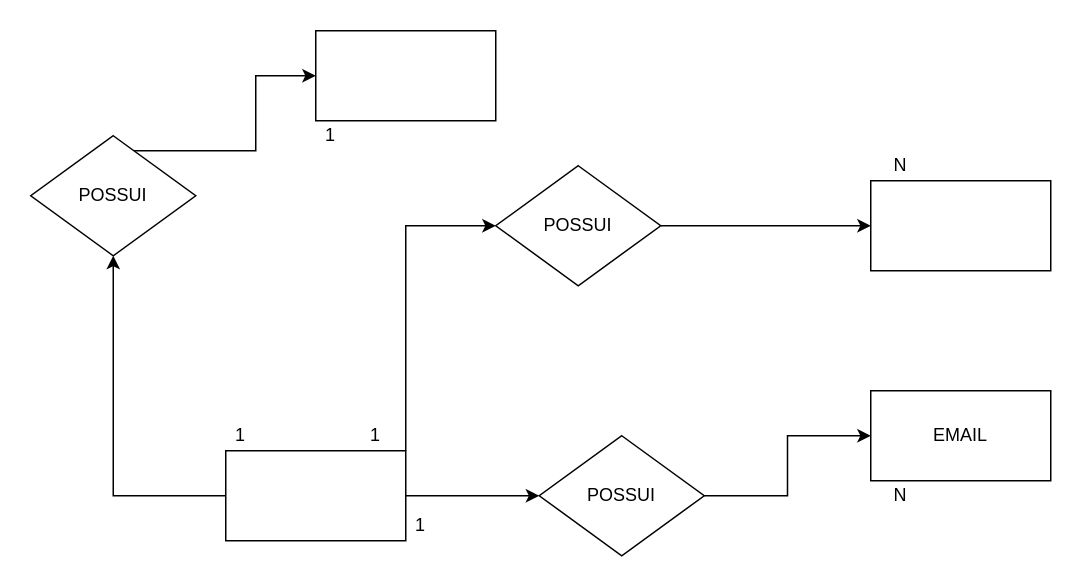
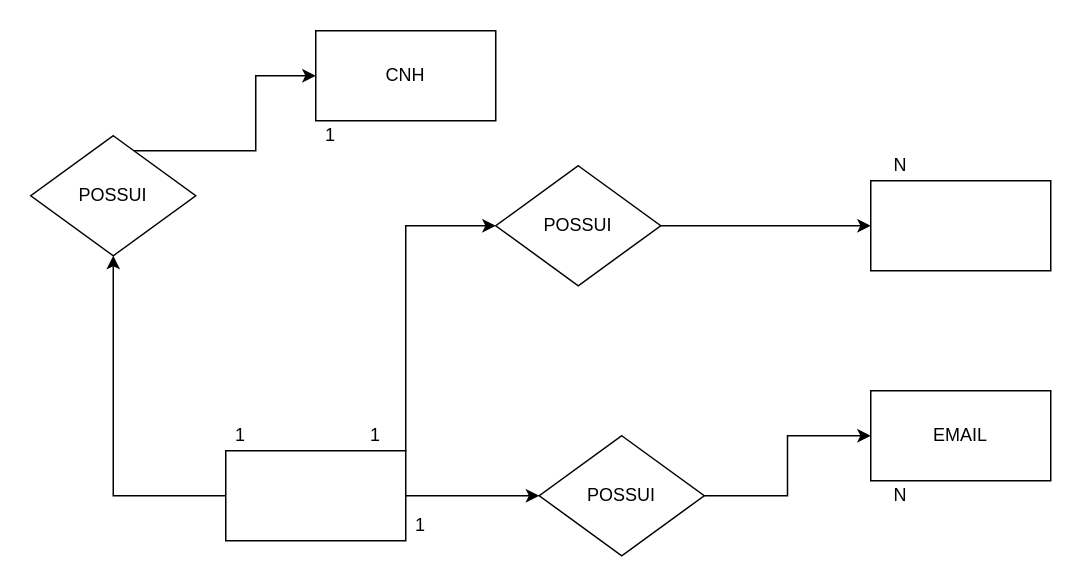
+ <mxCell id="24" value="&lt;font style=&quot;vertical-align: inherit&quot;&gt;&lt;font style=&quot;vertical-align: inherit&quot;&gt;CNH&lt;/font&gt;&lt;/font&gt;" style="text;html=1;strokeColor=none;fillColor=none;align=center;verticalAlign=middle;whiteSpace=wrap;rounded=0;" parent="1" vertex="1"><mxGeometry x="250" y="40" width="40" height="20" as="geometry" /></mxCell>
